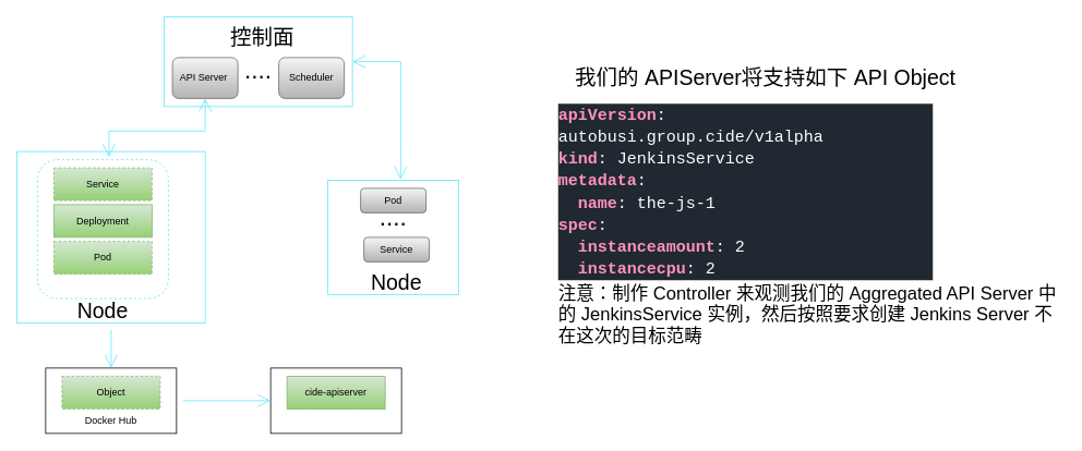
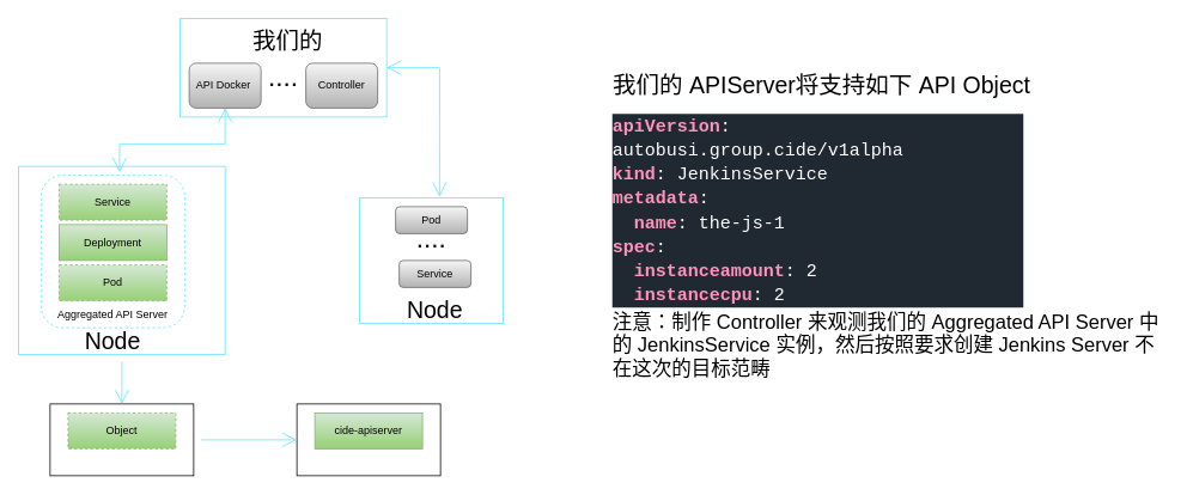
- <mxCell id="5" value="控制面" style="text;strokeColor=none;fillColor=none;html=1;align=center;verticalAlign=middle;whiteSpace=wrap;rounded=0;fontSize=26;" vertex="1" parent="3"><mxGeometry x="70" y="10" width="100" height="30" as="geometry" /></mxCell>
+ <mxCell id="5" value="我们的" style="text;strokeColor=none;fillColor=none;html=1;align=center;verticalAlign=middle;whiteSpace=wrap;rounded=0;fontSize=26;" vertex="1" parent="3"><mxGeometry x="70" y="10" width="100" height="30" as="geometry" /></mxCell>
- <mxCell id="6" value="API Server&amp;nbsp;" style="rounded=1;whiteSpace=wrap;html=1;fillColor=#f5f5f5;gradientColor=#b3b3b3;strokeColor=#666666;" vertex="1" parent="3"><mxGeometry x="10" y="50" width="80" height="50" as="geometry" /></mxCell>
+ <mxCell id="6" value="API Docker&amp;nbsp;" style="rounded=1;whiteSpace=wrap;html=1;fillColor=#f5f5f5;gradientColor=#b3b3b3;strokeColor=#666666;" vertex="1" parent="3"><mxGeometry x="10" y="50" width="80" height="50" as="geometry" /></mxCell>
- <mxCell id="7" value="Scheduler" style="rounded=1;whiteSpace=wrap;html=1;fillColor=#f5f5f5;gradientColor=#b3b3b3;strokeColor=#666666;" vertex="1" parent="3"><mxGeometry x="140" y="50" width="80" height="50" as="geometry" /></mxCell>
+ <mxCell id="7" value="Controller" style="rounded=1;whiteSpace=wrap;html=1;fillColor=#f5f5f5;gradientColor=#b3b3b3;strokeColor=#666666;" vertex="1" parent="3"><mxGeometry x="140" y="50" width="80" height="50" as="geometry" /></mxCell>
- <mxCell id="36" value="我们的 APIServer将支持如下 API Object" style="text;strokeColor=none;fillColor=none;html=1;align=center;verticalAlign=middle;whiteSpace=wrap;rounded=0;dashed=1;fontSize=26;" vertex="1" parent="35"><mxGeometry x="50" y="60" width="490" height="30" as="geometry" /></mxCell>
+ <mxCell id="36" value="我们的 APIServer将支持如下 API Object" style="text;strokeColor=none;fillColor=none;html=1;align=center;verticalAlign=middle;whiteSpace=wrap;rounded=0;dashed=1;fontSize=26;" vertex="1" parent="35"><mxGeometry x="30" y="60" width="490" height="30" as="geometry" /></mxCell>
+ <mxCell id="13" value="Aggregated API Server" style="text;strokeColor=none;fillColor=none;html=1;align=center;verticalAlign=middle;whiteSpace=wrap;rounded=0;dashed=1;fontSize=12;" vertex="1" parent="9"><mxGeometry x="35" y="150" width="140" height="30" as="geometry" /></mxCell>
- <mxCell id="29" value="Docker Hub" style="text;strokeColor=none;fillColor=none;html=1;align=center;verticalAlign=middle;whiteSpace=wrap;rounded=0;dashed=1;fontSize=12;" vertex="1" parent="26"><mxGeometry x="25" y="50" width="110" height="30" as="geometry" /></mxCell>
